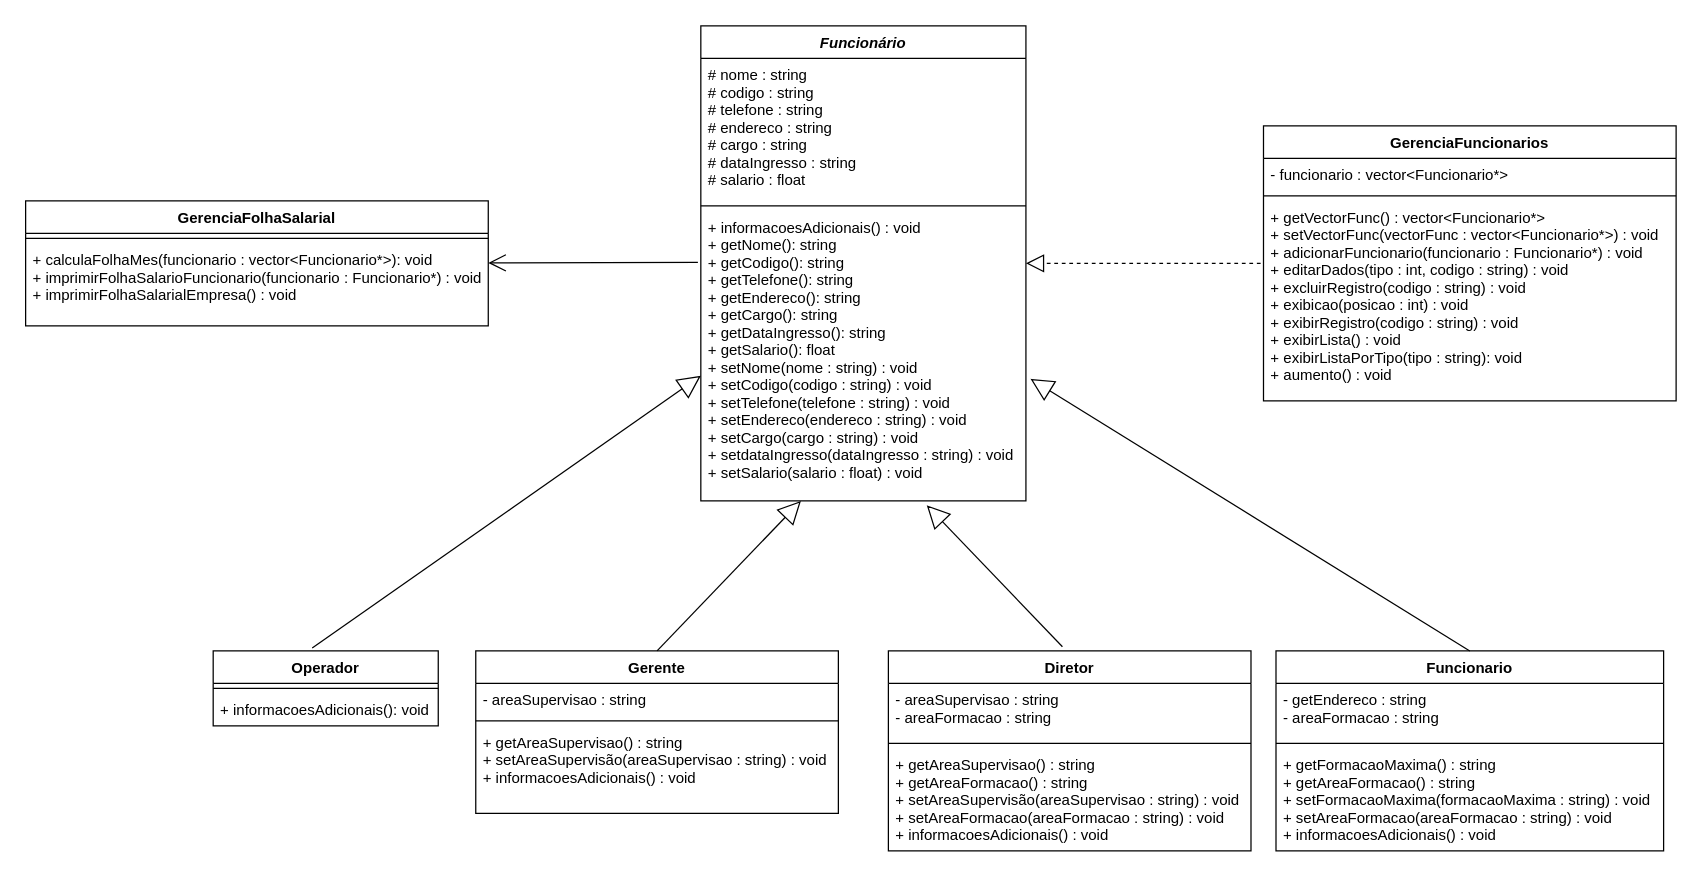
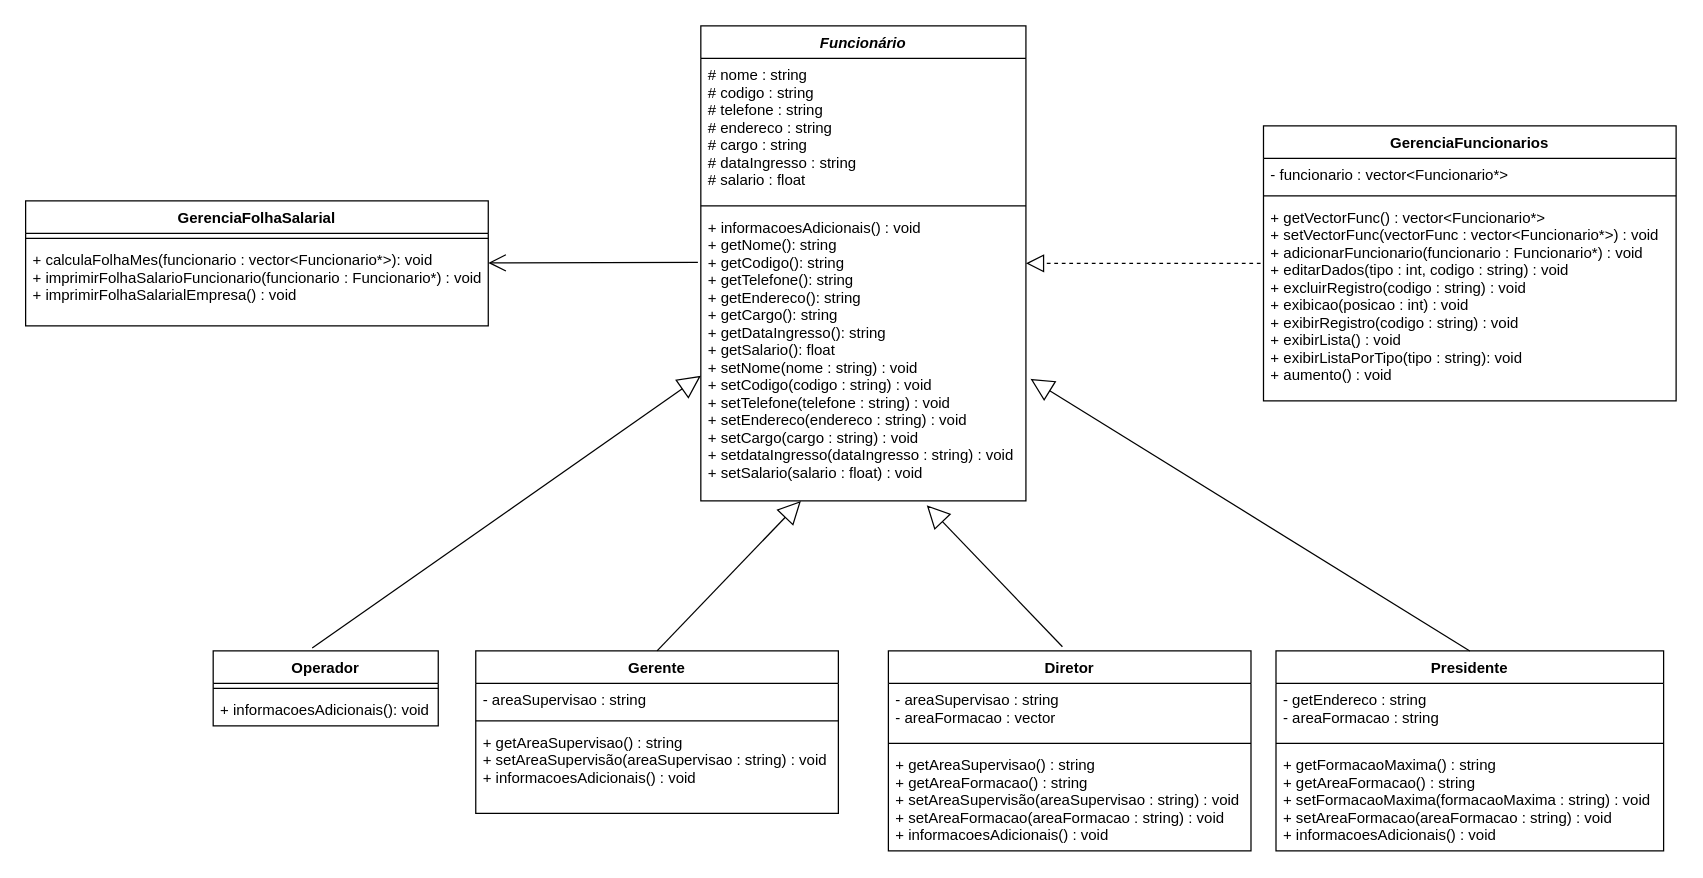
- <mxCell id="18" value="Funcionario" style="swimlane;fontStyle=1;align=center;verticalAlign=top;childLayout=stackLayout;horizontal=1;startSize=26;horizontalStack=0;resizeParent=1;resizeParentMax=0;resizeLast=0;collapsible=1;marginBottom=0;" vertex="1" parent="1"><mxGeometry x="1020" y="520" width="310" height="160" as="geometry" /></mxCell>
+ <mxCell id="18" value="Presidente" style="swimlane;fontStyle=1;align=center;verticalAlign=top;childLayout=stackLayout;horizontal=1;startSize=26;horizontalStack=0;resizeParent=1;resizeParentMax=0;resizeLast=0;collapsible=1;marginBottom=0;" vertex="1" parent="1"><mxGeometry x="1020" y="520" width="310" height="160" as="geometry" /></mxCell>
- <mxCell id="15" value="- areaSupervisao : string&#10;- areaFormacao : string" style="text;strokeColor=none;fillColor=none;align=left;verticalAlign=top;spacingLeft=4;spacingRight=4;overflow=hidden;rotatable=0;points=[[0,0.5],[1,0.5]];portConstraint=eastwest;" vertex="1" parent="14"><mxGeometry y="26" width="290" height="44" as="geometry" /></mxCell>
+ <mxCell id="15" value="- areaSupervisao : string&#10;- areaFormacao : vector" style="text;strokeColor=none;fillColor=none;align=left;verticalAlign=top;spacingLeft=4;spacingRight=4;overflow=hidden;rotatable=0;points=[[0,0.5],[1,0.5]];portConstraint=eastwest;" vertex="1" parent="14"><mxGeometry y="26" width="290" height="44" as="geometry" /></mxCell>
